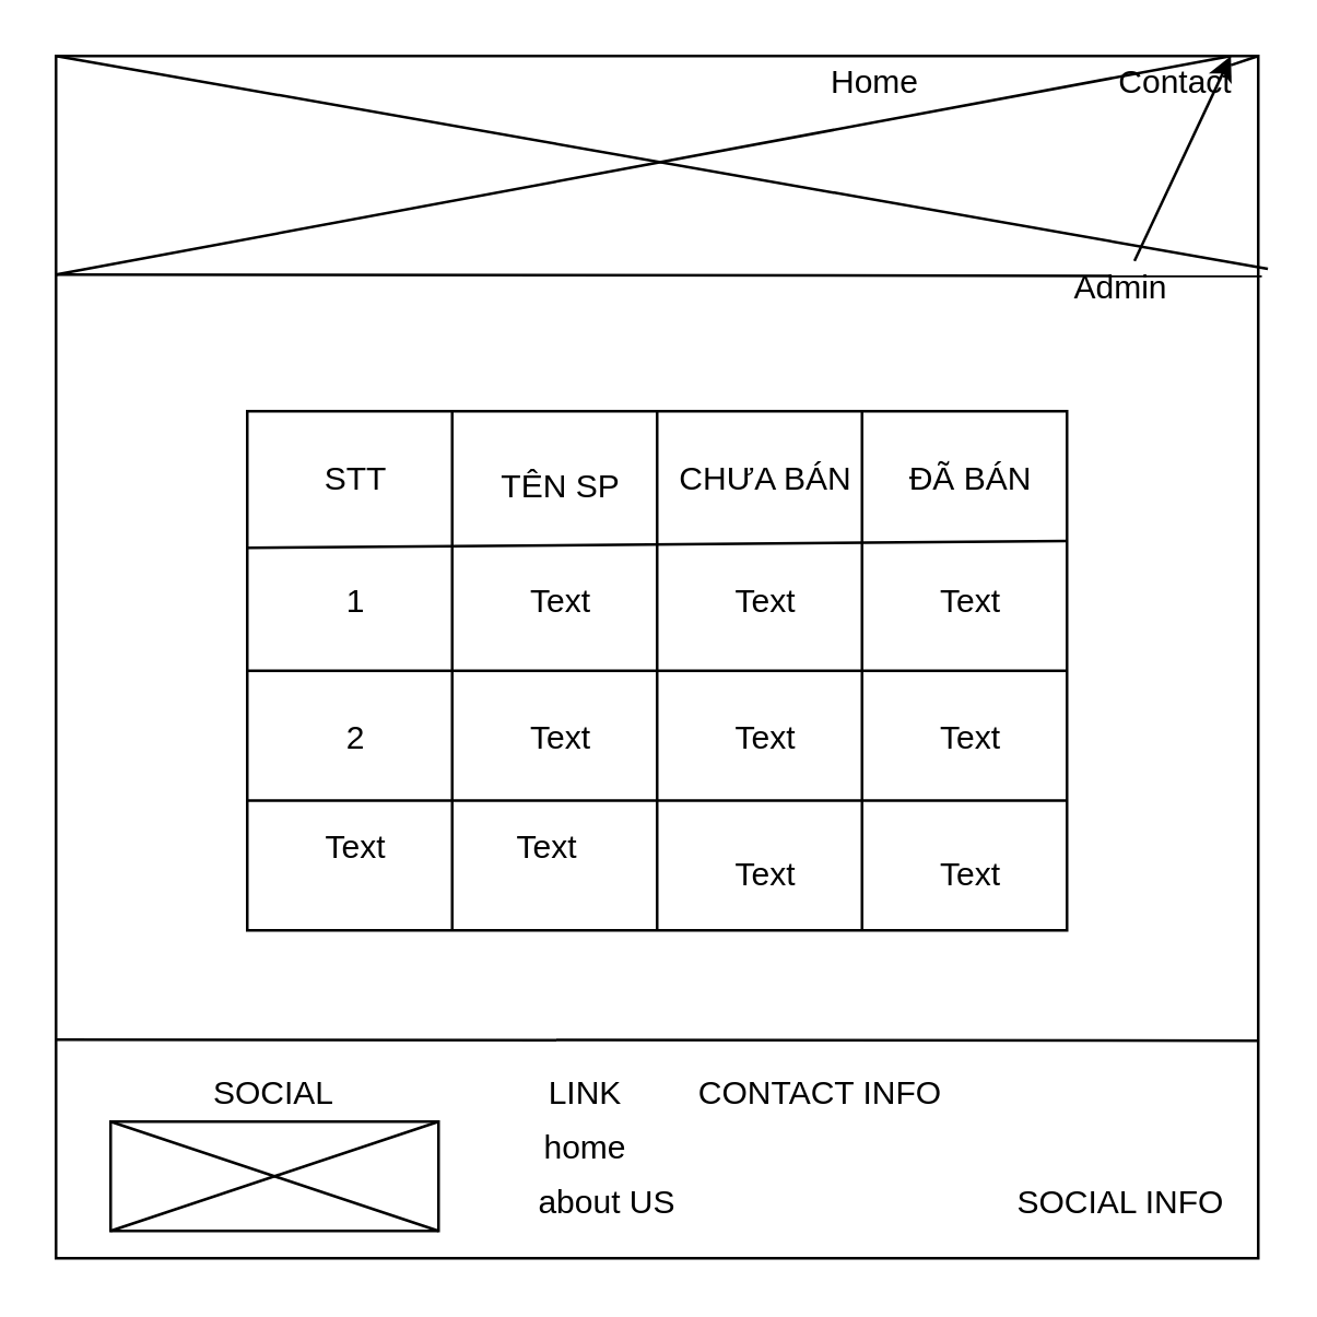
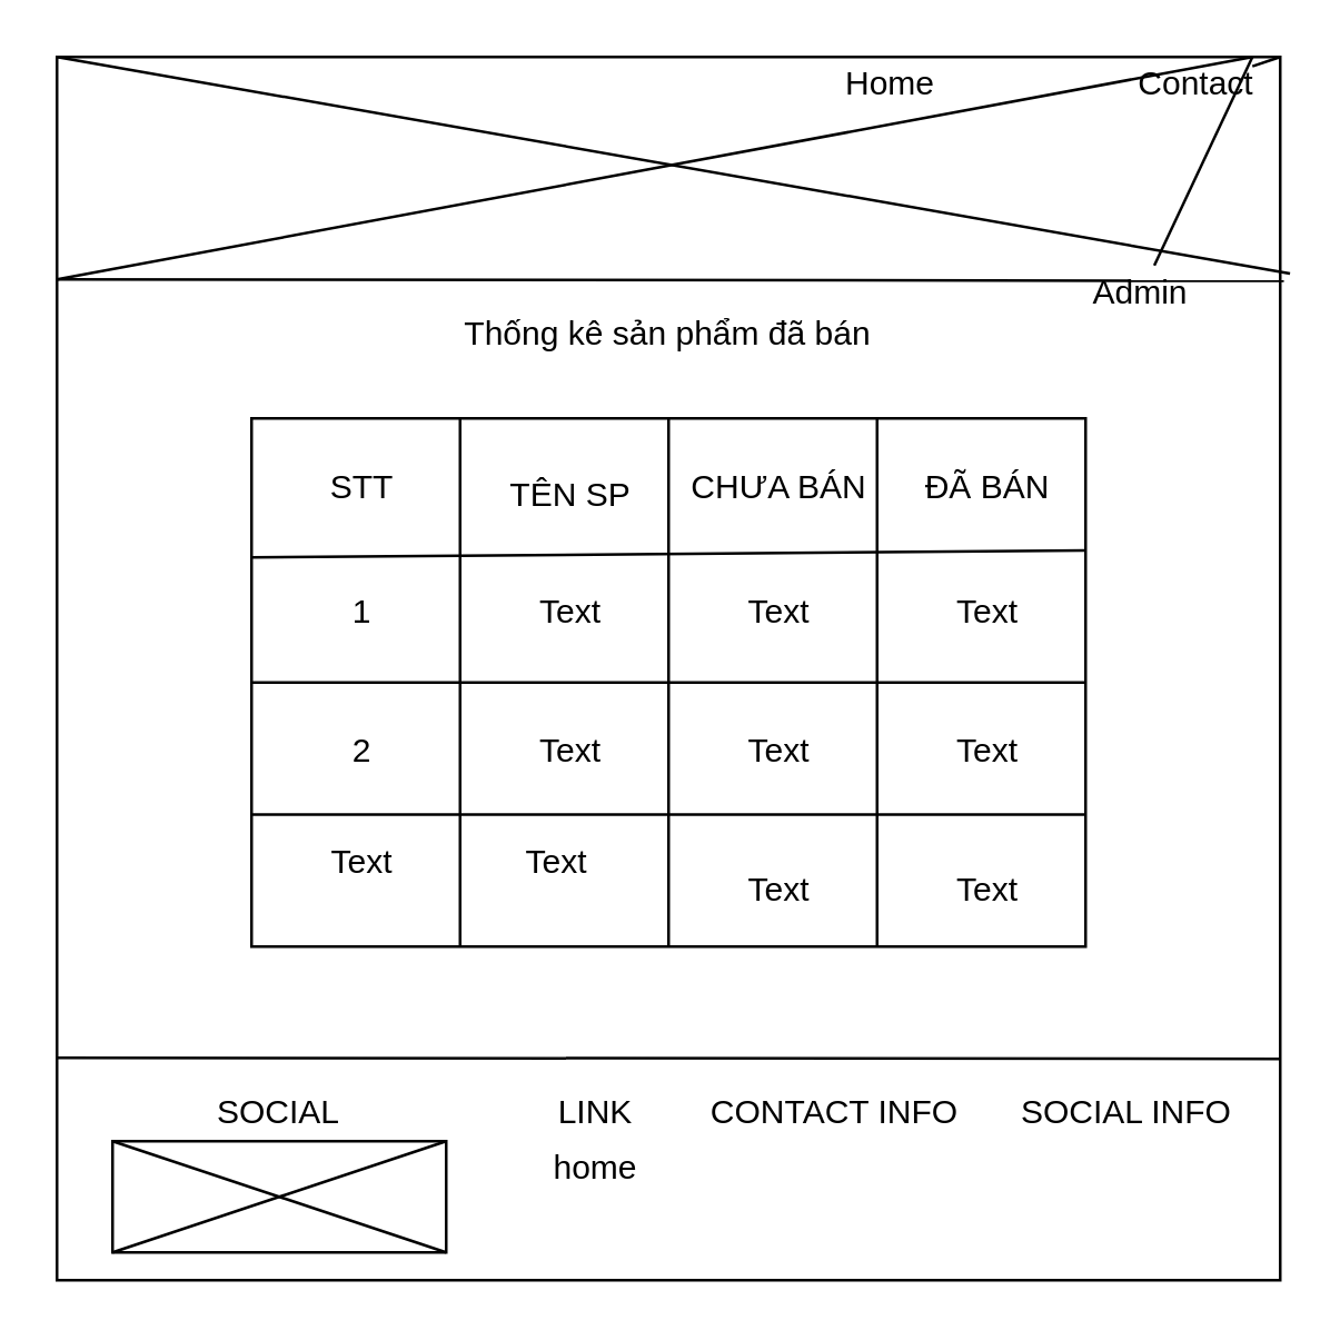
- <mxCell id="8" value="" style="endArrow=classic;html=1;entryX=1;entryY=0;entryDx=0;entryDy=0;" edge="1" parent="1" source="9" target="7"><mxGeometry width="50" height="50" relative="1" as="geometry"><mxPoint x="20" y="100" as="sourcePoint" /><mxPoint x="460" y="20" as="targetPoint" /></mxGeometry></mxCell>
+ <mxCell id="8" value="" style="endArrow=none;html=1;entryX=1;entryY=0;entryDx=0;entryDy=0;" edge="1" parent="1" source="9" target="7"><mxGeometry width="50" height="50" relative="1" as="geometry"><mxPoint x="20" y="100" as="sourcePoint" /><mxPoint x="460" y="20" as="targetPoint" /></mxGeometry></mxCell>
+ <mxCell id="11" value="Thống kê sản phẩm đã bán" style="text;html=1;strokeColor=none;fillColor=none;align=center;verticalAlign=middle;whiteSpace=wrap;rounded=0;" vertex="1" parent="1"><mxGeometry x="160" y="110" width="160" height="20" as="geometry" /></mxCell>
- <mxCell id="45" value="about US" style="text;html=1;strokeColor=none;fillColor=none;align=center;verticalAlign=middle;whiteSpace=wrap;rounded=0;" vertex="1" parent="1"><mxGeometry x="194" y="430" width="56" height="20" as="geometry" /></mxCell>
- <mxCell id="17" value="SOCIAL INFO" style="text;html=1;strokeColor=none;fillColor=none;align=center;verticalAlign=middle;whiteSpace=wrap;rounded=0;" vertex="1" parent="1"><mxGeometry x="365" y="430" width="90" height="20" as="geometry" /></mxCell>
+ <mxCell id="17" value="SOCIAL INFO" style="text;html=1;strokeColor=none;fillColor=none;align=center;verticalAlign=middle;whiteSpace=wrap;rounded=0;" vertex="1" parent="1"><mxGeometry x="360" y="390" width="90" height="20" as="geometry" /></mxCell>
